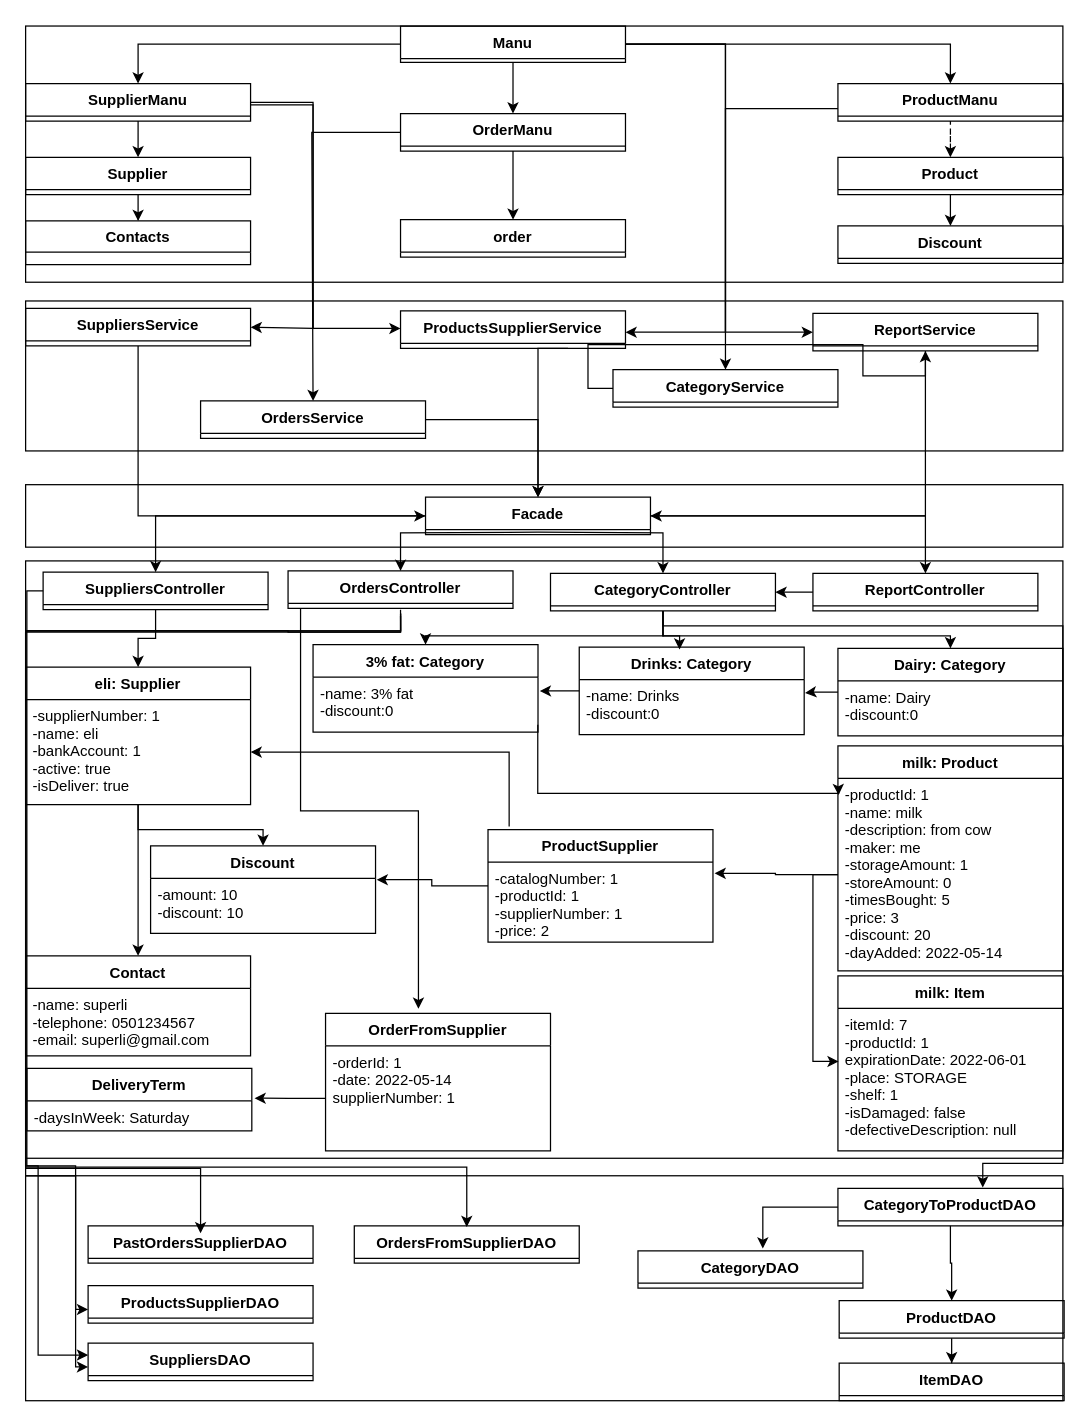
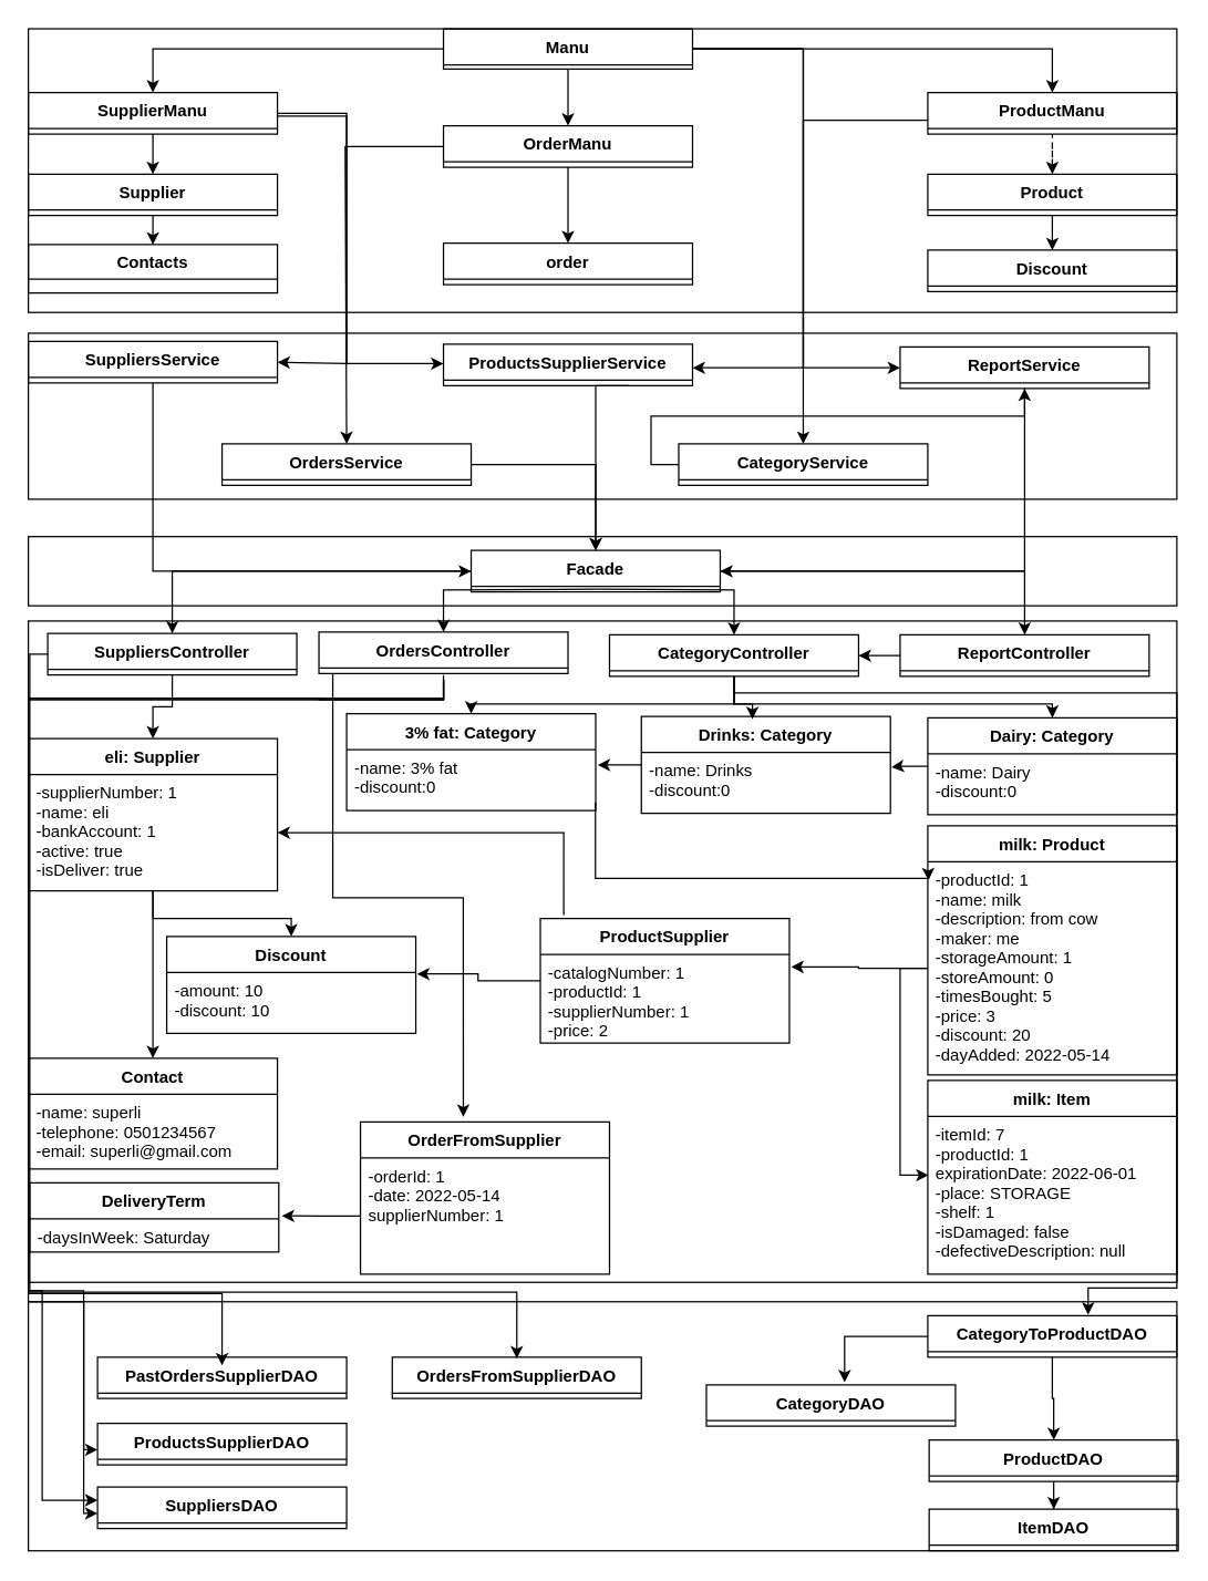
- <mxCell id="37" value="CategoryService" style="swimlane;fontStyle=1;childLayout=stackLayout;horizontal=1;startSize=26;fillColor=none;horizontalStack=0;resizeParent=1;resizeParentMax=0;resizeLast=0;collapsible=1;marginBottom=0;" vertex="1" parent="1"><mxGeometry x="490" y="295" width="180" height="30" as="geometry" /></mxCell>
+ <mxCell id="37" value="CategoryService" style="swimlane;fontStyle=1;childLayout=stackLayout;horizontal=1;startSize=26;fillColor=none;horizontalStack=0;resizeParent=1;resizeParentMax=0;resizeLast=0;collapsible=1;marginBottom=0;" vertex="1" parent="1"><mxGeometry x="490" y="320" width="180" height="30" as="geometry" /></mxCell>
